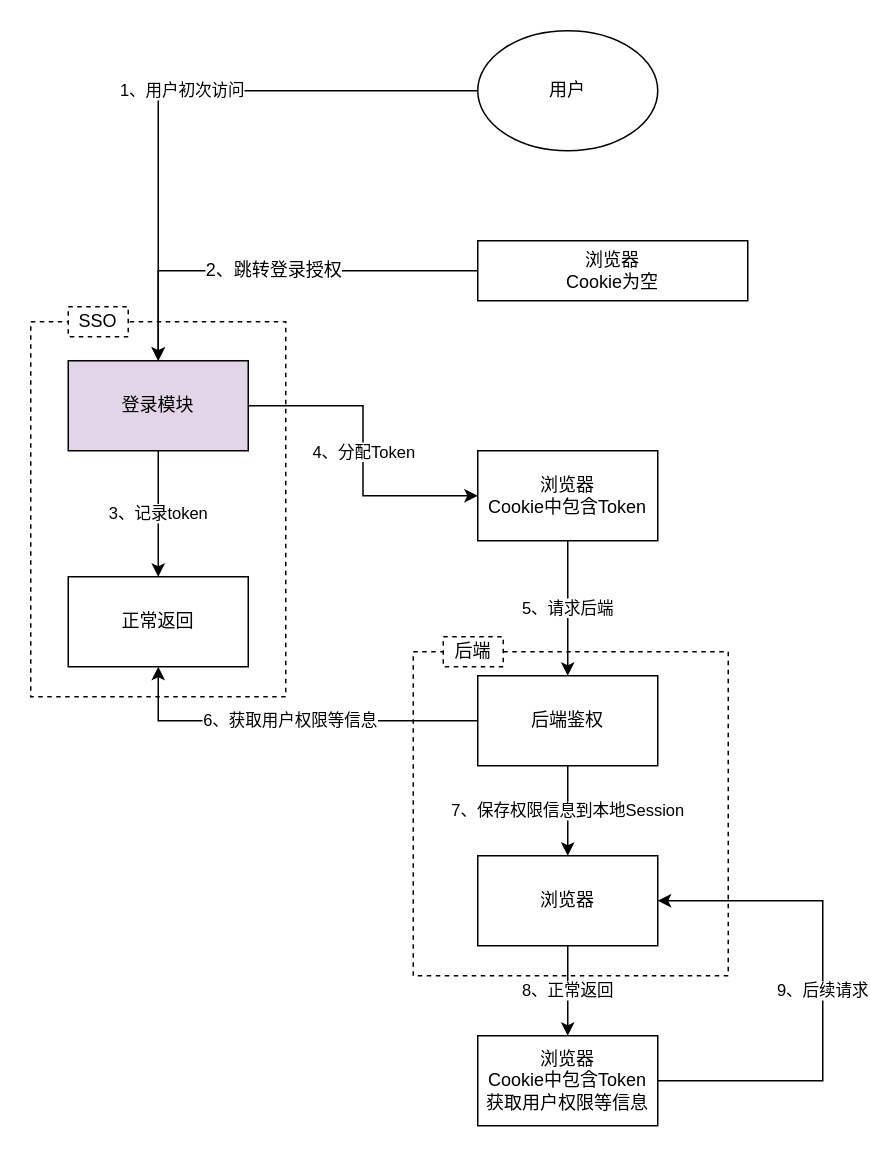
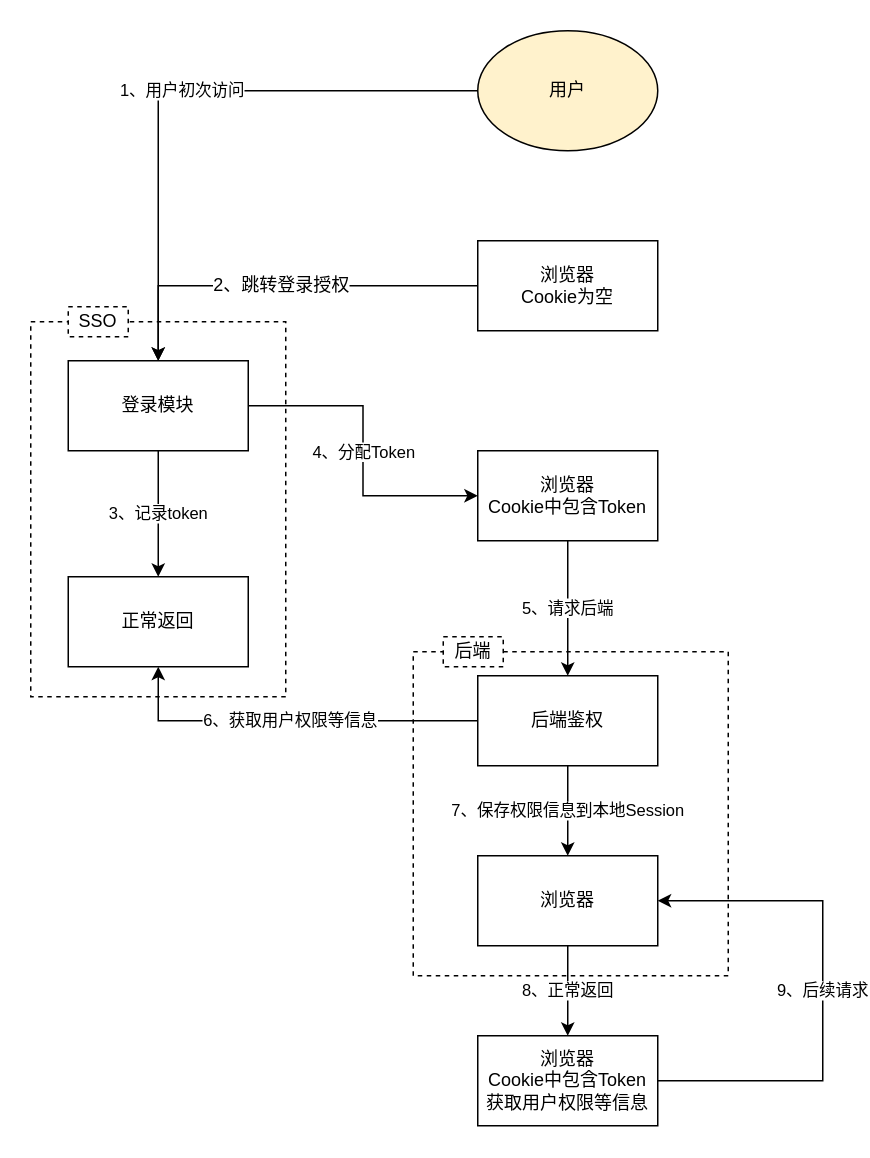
- <mxCell id="9" value="用户" style="ellipse;whiteSpace=wrap;html=1;" parent="1" vertex="1"><mxGeometry x="318" y="20" width="120" height="80" as="geometry" /></mxCell>
+ <mxCell id="9" value="用户" style="ellipse;whiteSpace=wrap;html=1;fillColor=#fff2cc;" parent="1" vertex="1"><mxGeometry x="318" y="20" width="120" height="80" as="geometry" /></mxCell>
- <mxCell id="12" value="浏览器&lt;br&gt;Cookie为空&lt;br&gt;" style="rounded=0;whiteSpace=wrap;html=1;" parent="1" vertex="1"><mxGeometry x="318" y="160" width="180" height="40" as="geometry" /></mxCell>
+ <mxCell id="12" value="浏览器&lt;br&gt;Cookie为空&lt;br&gt;" style="rounded=0;whiteSpace=wrap;html=1;" parent="1" vertex="1"><mxGeometry x="318" y="160" width="120" height="60" as="geometry" /></mxCell>
- <mxCell id="6" value="登录模块" style="rounded=0;whiteSpace=wrap;html=1;fillColor=#e1d5e7;" parent="1" vertex="1"><mxGeometry x="45" y="240" width="120" height="60" as="geometry" /></mxCell>
+ <mxCell id="6" value="登录模块" style="rounded=0;whiteSpace=wrap;html=1;" parent="1" vertex="1"><mxGeometry x="45" y="240" width="120" height="60" as="geometry" /></mxCell>
